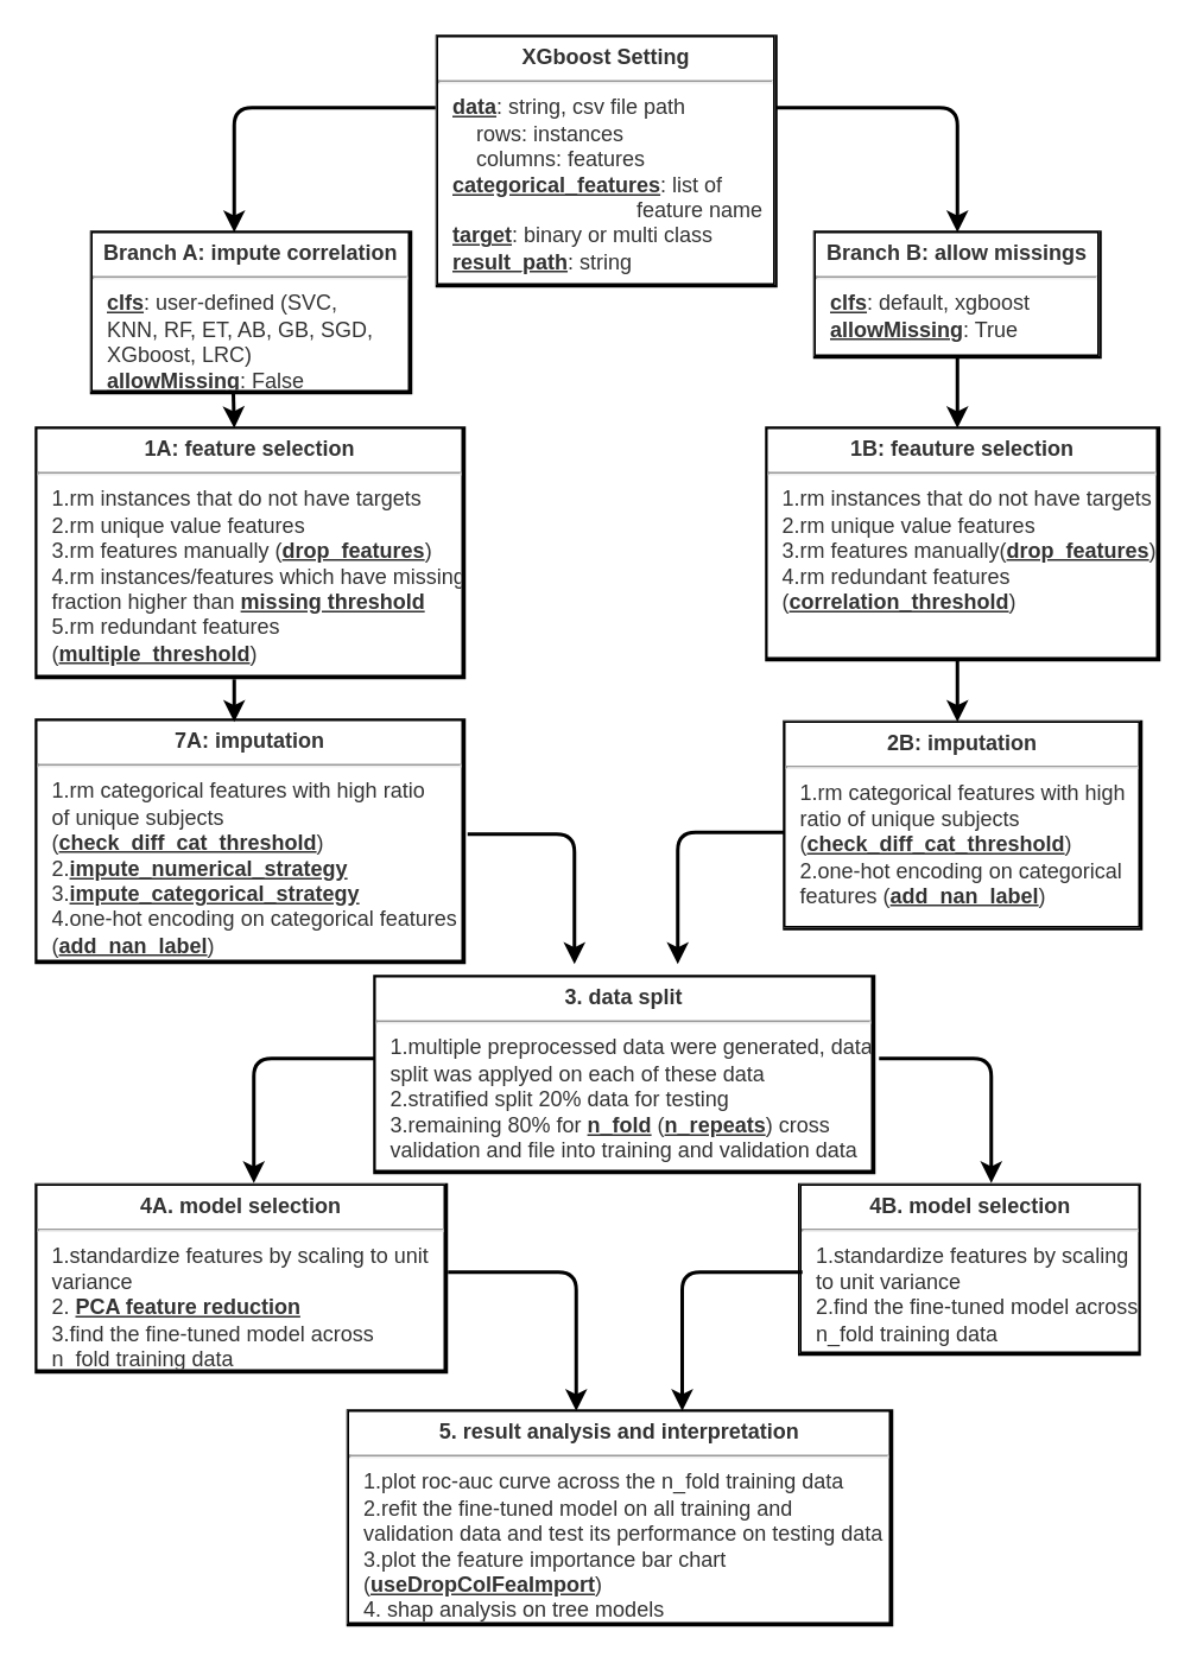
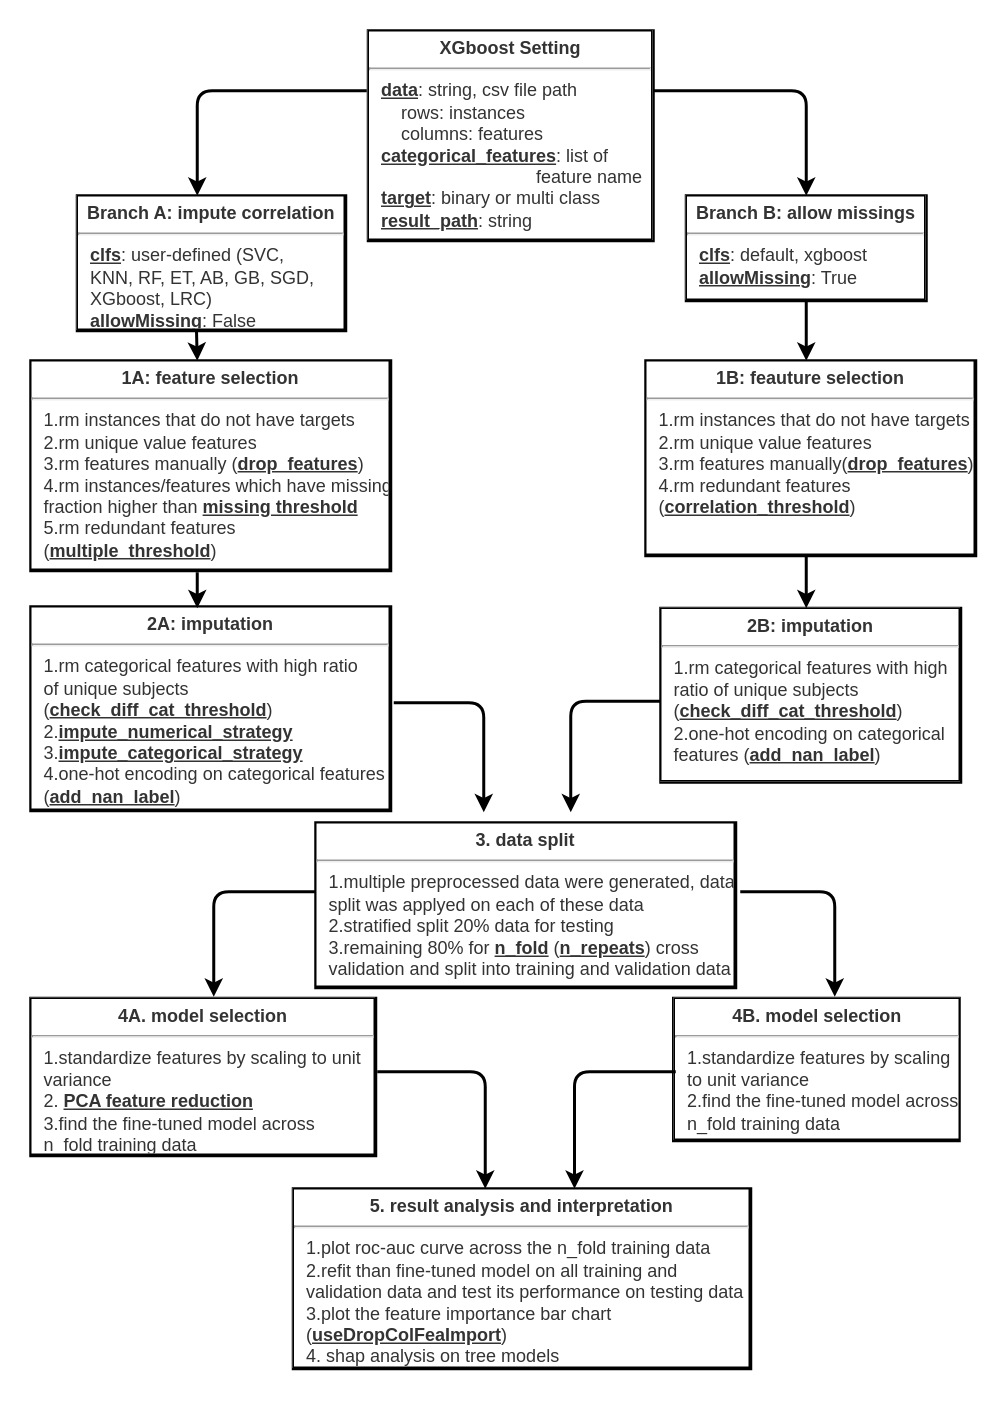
- <mxCell id="10" value="&lt;p style=&quot;margin: 4px 0px 0px ; text-align: center&quot;&gt;&lt;b&gt;7A: imputation&lt;/b&gt;&lt;/p&gt;&lt;hr&gt;&lt;p style=&quot;margin: 0px ; margin-left: 8px&quot;&gt;1.rm categorical features with high ratio&amp;nbsp;&lt;/p&gt;&lt;p style=&quot;margin: 0px ; margin-left: 8px&quot;&gt;of unique subjects&amp;nbsp;&lt;/p&gt;&lt;p style=&quot;margin: 0px ; margin-left: 8px&quot;&gt;(&lt;b&gt;&lt;u&gt;check_diff_cat_threshold&lt;/u&gt;&lt;/b&gt;)&lt;/p&gt;&lt;p style=&quot;margin: 0px ; margin-left: 8px&quot;&gt;2.&lt;b&gt;&lt;u&gt;impute_numerical_strategy&lt;/u&gt;&lt;/b&gt;&lt;/p&gt;&lt;p style=&quot;margin: 0px ; margin-left: 8px&quot;&gt;3.&lt;b&gt;&lt;u&gt;impute_categorical_strategy&lt;/u&gt;&lt;/b&gt;&lt;/p&gt;&lt;p style=&quot;margin: 0px ; margin-left: 8px&quot;&gt;4.one-hot encoding on categorical features&amp;nbsp;&lt;/p&gt;&lt;p style=&quot;margin: 0px ; margin-left: 8px&quot;&gt;(&lt;b&gt;&lt;u&gt;add_nan_label&lt;/u&gt;&lt;/b&gt;)&lt;/p&gt;" style="verticalAlign=top;align=left;overflow=fill;fontSize=12;fontFamily=Helvetica;html=1;labelBackgroundColor=#FFFFFF;labelBorderColor=#000000;fillColor=#f5f5f5;strokeColor=#000000;fontColor=#333333;strokeWidth=2;" parent="1" vertex="1"><mxGeometry x="20" y="404" width="240" height="136" as="geometry" /></mxCell>
+ <mxCell id="10" value="&lt;p style=&quot;margin: 4px 0px 0px ; text-align: center&quot;&gt;&lt;b&gt;2A: imputation&lt;/b&gt;&lt;/p&gt;&lt;hr&gt;&lt;p style=&quot;margin: 0px ; margin-left: 8px&quot;&gt;1.rm categorical features with high ratio&amp;nbsp;&lt;/p&gt;&lt;p style=&quot;margin: 0px ; margin-left: 8px&quot;&gt;of unique subjects&amp;nbsp;&lt;/p&gt;&lt;p style=&quot;margin: 0px ; margin-left: 8px&quot;&gt;(&lt;b&gt;&lt;u&gt;check_diff_cat_threshold&lt;/u&gt;&lt;/b&gt;)&lt;/p&gt;&lt;p style=&quot;margin: 0px ; margin-left: 8px&quot;&gt;2.&lt;b&gt;&lt;u&gt;impute_numerical_strategy&lt;/u&gt;&lt;/b&gt;&lt;/p&gt;&lt;p style=&quot;margin: 0px ; margin-left: 8px&quot;&gt;3.&lt;b&gt;&lt;u&gt;impute_categorical_strategy&lt;/u&gt;&lt;/b&gt;&lt;/p&gt;&lt;p style=&quot;margin: 0px ; margin-left: 8px&quot;&gt;4.one-hot encoding on categorical features&amp;nbsp;&lt;/p&gt;&lt;p style=&quot;margin: 0px ; margin-left: 8px&quot;&gt;(&lt;b&gt;&lt;u&gt;add_nan_label&lt;/u&gt;&lt;/b&gt;)&lt;/p&gt;" style="verticalAlign=top;align=left;overflow=fill;fontSize=12;fontFamily=Helvetica;html=1;labelBackgroundColor=#FFFFFF;labelBorderColor=#000000;fillColor=#f5f5f5;strokeColor=#000000;fontColor=#333333;strokeWidth=2;" parent="1" vertex="1"><mxGeometry x="20" y="404" width="240" height="136" as="geometry" /></mxCell>
- <mxCell id="15" value="&lt;p style=&quot;margin: 4px 0px 0px ; text-align: center&quot;&gt;&lt;b&gt;3. data split&lt;/b&gt;&lt;/p&gt;&lt;hr&gt;&lt;p style=&quot;margin: 0px ; margin-left: 8px&quot;&gt;1.multiple preprocessed data were generated, data&amp;nbsp;&lt;/p&gt;&lt;p style=&quot;margin: 0px ; margin-left: 8px&quot;&gt;split was applyed on each of these data&lt;/p&gt;&lt;p style=&quot;margin: 0px ; margin-left: 8px&quot;&gt;2.stratified split 20% data for testing&lt;/p&gt;&lt;p style=&quot;margin: 0px ; margin-left: 8px&quot;&gt;3.remaining 80% for &lt;b&gt;&lt;u&gt;n_fold&lt;/u&gt;&lt;/b&gt;&amp;nbsp;(&lt;b&gt;&lt;u&gt;n_repeats&lt;/u&gt;&lt;/b&gt;) cross&amp;nbsp;&lt;/p&gt;&lt;p style=&quot;margin: 0px ; margin-left: 8px&quot;&gt;validation and file into training and validation data&lt;/p&gt;" style="verticalAlign=top;align=left;overflow=fill;fontSize=12;fontFamily=Helvetica;html=1;labelBackgroundColor=#FFFFFF;labelBorderColor=#000000;fillColor=#f5f5f5;strokeColor=#000000;fontColor=#333333;strokeWidth=2;" parent="1" vertex="1"><mxGeometry x="210" y="548" width="280" height="110" as="geometry" /></mxCell>
+ <mxCell id="15" value="&lt;p style=&quot;margin: 4px 0px 0px ; text-align: center&quot;&gt;&lt;b&gt;3. data split&lt;/b&gt;&lt;/p&gt;&lt;hr&gt;&lt;p style=&quot;margin: 0px ; margin-left: 8px&quot;&gt;1.multiple preprocessed data were generated, data&amp;nbsp;&lt;/p&gt;&lt;p style=&quot;margin: 0px ; margin-left: 8px&quot;&gt;split was applyed on each of these data&lt;/p&gt;&lt;p style=&quot;margin: 0px ; margin-left: 8px&quot;&gt;2.stratified split 20% data for testing&lt;/p&gt;&lt;p style=&quot;margin: 0px ; margin-left: 8px&quot;&gt;3.remaining 80% for &lt;b&gt;&lt;u&gt;n_fold&lt;/u&gt;&lt;/b&gt;&amp;nbsp;(&lt;b&gt;&lt;u&gt;n_repeats&lt;/u&gt;&lt;/b&gt;) cross&amp;nbsp;&lt;/p&gt;&lt;p style=&quot;margin: 0px ; margin-left: 8px&quot;&gt;validation and split into training and validation data&lt;/p&gt;" style="verticalAlign=top;align=left;overflow=fill;fontSize=12;fontFamily=Helvetica;html=1;labelBackgroundColor=#FFFFFF;labelBorderColor=#000000;fillColor=#f5f5f5;strokeColor=#000000;fontColor=#333333;strokeWidth=2;" parent="1" vertex="1"><mxGeometry x="210" y="548" width="280" height="110" as="geometry" /></mxCell>
- <mxCell id="18" value="&lt;p style=&quot;margin: 4px 0px 0px ; text-align: center&quot;&gt;&lt;b&gt;5. result analysis and interpretation&lt;/b&gt;&lt;/p&gt;&lt;hr&gt;&lt;p style=&quot;margin: 0px ; margin-left: 8px&quot;&gt;1.plot roc-auc curve across the n_fold training data&lt;/p&gt;&lt;p style=&quot;margin: 0px ; margin-left: 8px&quot;&gt;2.refit the fine-tuned model on all training and&amp;nbsp;&lt;/p&gt;&lt;p style=&quot;margin: 0px ; margin-left: 8px&quot;&gt;validation data and test its performance on testing data&lt;/p&gt;&lt;p style=&quot;margin: 0px ; margin-left: 8px&quot;&gt;3.plot the feature importance bar chart&amp;nbsp;&lt;/p&gt;&lt;p style=&quot;margin: 0px ; margin-left: 8px&quot;&gt;(&lt;b&gt;&lt;u&gt;useDropColFeaImport&lt;/u&gt;&lt;/b&gt;)&lt;/p&gt;&lt;p style=&quot;margin: 0px ; margin-left: 8px&quot;&gt;4. shap analysis on tree models&lt;/p&gt;" style="verticalAlign=top;align=left;overflow=fill;fontSize=12;fontFamily=Helvetica;html=1;labelBackgroundColor=#FFFFFF;labelBorderColor=#000000;fillColor=#f5f5f5;strokeColor=#000000;fontColor=#333333;strokeWidth=2;" parent="1" vertex="1"><mxGeometry x="195" y="792" width="305" height="120" as="geometry" /></mxCell>
+ <mxCell id="18" value="&lt;p style=&quot;margin: 4px 0px 0px ; text-align: center&quot;&gt;&lt;b&gt;5. result analysis and interpretation&lt;/b&gt;&lt;/p&gt;&lt;hr&gt;&lt;p style=&quot;margin: 0px ; margin-left: 8px&quot;&gt;1.plot roc-auc curve across the n_fold training data&lt;/p&gt;&lt;p style=&quot;margin: 0px ; margin-left: 8px&quot;&gt;2.refit than fine-tuned model on all training and&amp;nbsp;&lt;/p&gt;&lt;p style=&quot;margin: 0px ; margin-left: 8px&quot;&gt;validation data and test its performance on testing data&lt;/p&gt;&lt;p style=&quot;margin: 0px ; margin-left: 8px&quot;&gt;3.plot the feature importance bar chart&amp;nbsp;&lt;/p&gt;&lt;p style=&quot;margin: 0px ; margin-left: 8px&quot;&gt;(&lt;b&gt;&lt;u&gt;useDropColFeaImport&lt;/u&gt;&lt;/b&gt;)&lt;/p&gt;&lt;p style=&quot;margin: 0px ; margin-left: 8px&quot;&gt;4. shap analysis on tree models&lt;/p&gt;" style="verticalAlign=top;align=left;overflow=fill;fontSize=12;fontFamily=Helvetica;html=1;labelBackgroundColor=#FFFFFF;labelBorderColor=#000000;fillColor=#f5f5f5;strokeColor=#000000;fontColor=#333333;strokeWidth=2;" parent="1" vertex="1"><mxGeometry x="195" y="792" width="305" height="120" as="geometry" /></mxCell>
